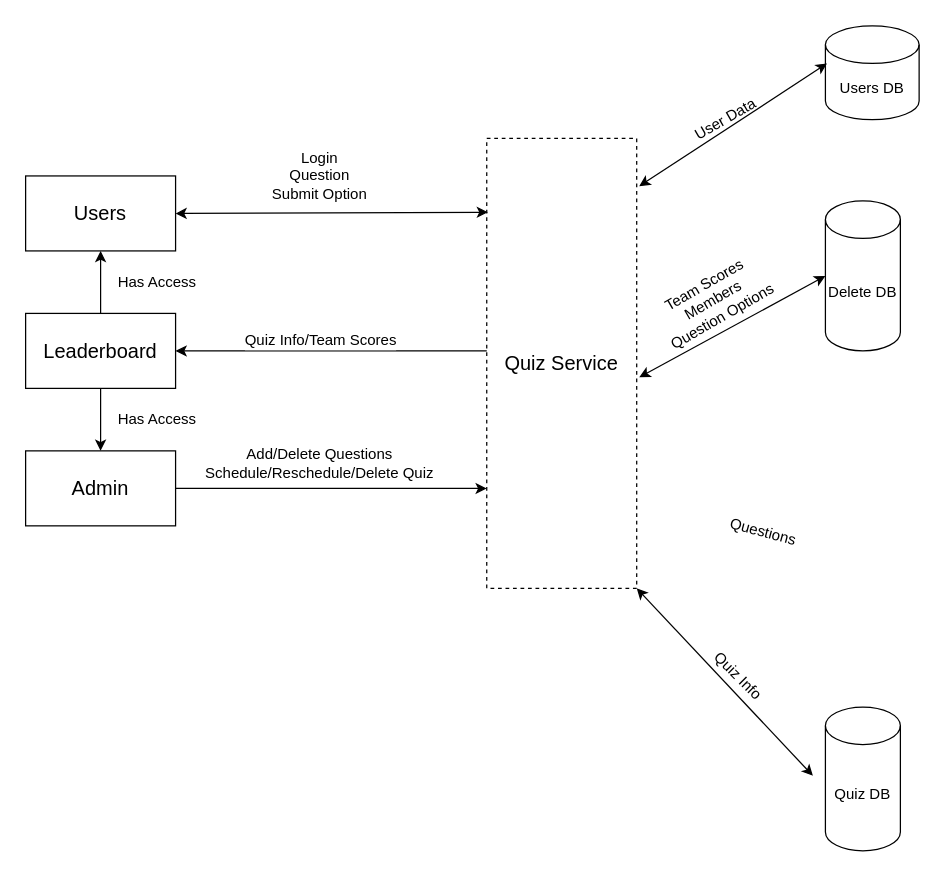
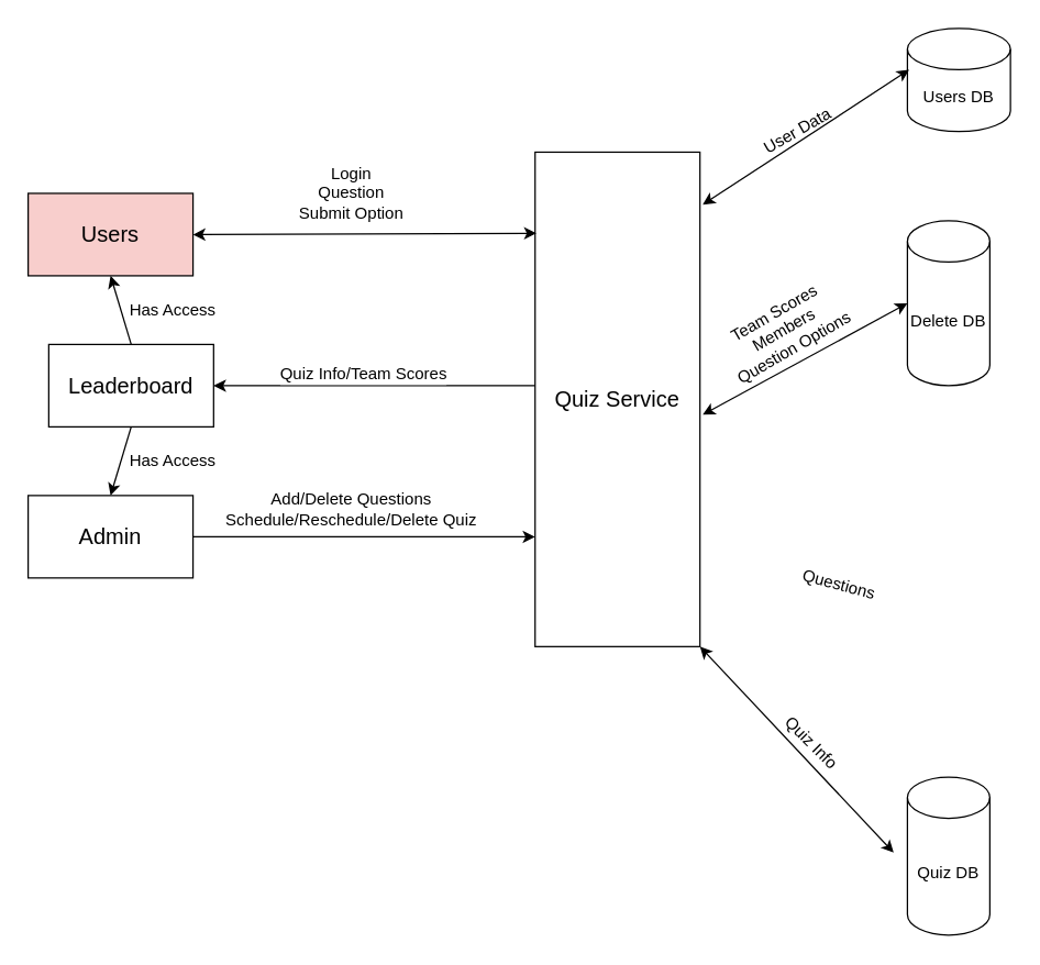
- <mxCell id="2" value="&lt;font style=&quot;font-size: 16px;&quot;&gt;Users&lt;/font&gt;" style="rounded=0;whiteSpace=wrap;html=1;" parent="1" vertex="1"><mxGeometry x="20" y="140" width="120" height="60" as="geometry" /></mxCell>
+ <mxCell id="2" value="&lt;font style=&quot;font-size: 16px;&quot;&gt;Users&lt;/font&gt;" style="rounded=0;whiteSpace=wrap;html=1;fillColor=#f8cecc;" parent="1" vertex="1"><mxGeometry x="20" y="140" width="120" height="60" as="geometry" /></mxCell>
- <mxCell id="18" value="&lt;font style=&quot;font-size: 16px;&quot;&gt;Leaderboard&lt;/font&gt;" style="rounded=0;whiteSpace=wrap;html=1;" vertex="1" parent="1"><mxGeometry x="20" y="250" width="120" height="60" as="geometry" /></mxCell>
+ <mxCell id="18" value="&lt;font style=&quot;font-size: 16px;&quot;&gt;Leaderboard&lt;/font&gt;" style="rounded=0;whiteSpace=wrap;html=1;" vertex="1" parent="1"><mxGeometry x="35" y="250" width="120" height="60" as="geometry" /></mxCell>
- <mxCell id="3" value="&lt;font style=&quot;font-size: 16px;&quot;&gt;Quiz Service&lt;/font&gt;" style="rounded=0;whiteSpace=wrap;html=1;dashed=1;" parent="1" vertex="1"><mxGeometry x="389" y="110" width="120" height="360" as="geometry" /></mxCell>
+ <mxCell id="3" value="&lt;font style=&quot;font-size: 16px;&quot;&gt;Quiz Service&lt;/font&gt;" style="rounded=0;whiteSpace=wrap;html=1;" parent="1" vertex="1"><mxGeometry x="389" y="110" width="120" height="360" as="geometry" /></mxCell>
